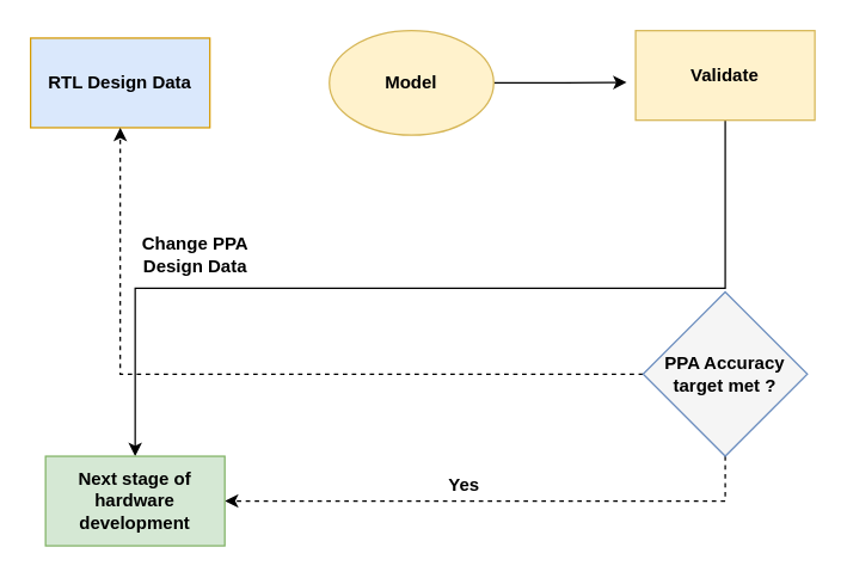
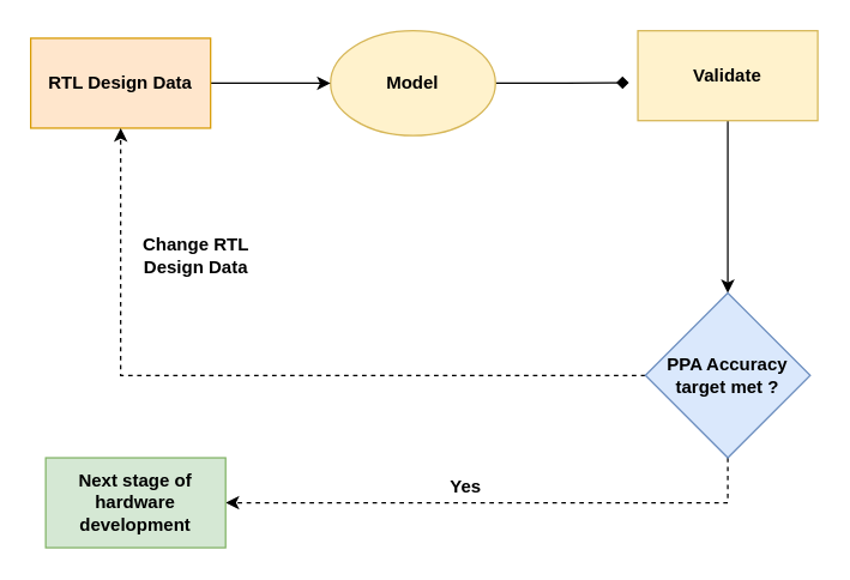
- <mxCell id="7" value="RTL Design Data" style="rounded=0;whiteSpace=wrap;html=1;fillColor=#dae8fc;strokeColor=#d79b00;fontStyle=1;" vertex="1" parent="1"><mxGeometry x="20" y="25" width="120" height="60" as="geometry" /></mxCell>
+ <mxCell id="7" value="RTL Design Data" style="rounded=0;whiteSpace=wrap;html=1;fillColor=#ffe6cc;strokeColor=#d79b00;fontStyle=1" vertex="1" parent="1"><mxGeometry x="20" y="25" width="120" height="60" as="geometry" /></mxCell>
+ <mxCell id="6" style="edgeStyle=orthogonalEdgeStyle;rounded=0;orthogonalLoop=1;jettySize=auto;html=1;exitX=1;exitY=0.5;exitDx=0;exitDy=0;entryX=0;entryY=0.5;entryDx=0;entryDy=0;fontStyle=1" edge="1" parent="1" source="7" target="3"><mxGeometry relative="1" as="geometry" /></mxCell>
- <mxCell id="2" style="edgeStyle=orthogonalEdgeStyle;rounded=0;orthogonalLoop=1;jettySize=auto;html=1;exitX=1;exitY=0.5;exitDx=0;exitDy=0;entryX=-0.05;entryY=0.578;entryDx=0;entryDy=0;entryPerimeter=0;fontStyle=1" edge="1" parent="1" source="3" target="5"><mxGeometry relative="1" as="geometry" /></mxCell>
+ <mxCell id="2" style="edgeStyle=orthogonalEdgeStyle;rounded=0;orthogonalLoop=1;jettySize=auto;html=1;exitX=1;exitY=0.5;exitDx=0;exitDy=0;entryX=-0.05;entryY=0.578;entryDx=0;entryDy=0;entryPerimeter=0;fontStyle=1;endArrow=diamond;" edge="1" parent="1" source="3" target="5"><mxGeometry relative="1" as="geometry" /></mxCell>
- <mxCell id="12" value="Change PPA &lt;br&gt;Design Data" style="text;html=1;align=center;verticalAlign=middle;resizable=0;points=[];autosize=1;strokeColor=none;fillColor=none;fontStyle=1" vertex="1" parent="1"><mxGeometry x="85" y="155" width="90" height="30" as="geometry" /></mxCell>
+ <mxCell id="12" value="Change RTL &lt;br&gt;Design Data" style="text;html=1;align=center;verticalAlign=middle;resizable=0;points=[];autosize=1;strokeColor=none;fillColor=none;fontStyle=1" vertex="1" parent="1"><mxGeometry x="85" y="155" width="90" height="30" as="geometry" /></mxCell>
- <mxCell id="4" style="edgeStyle=orthogonalEdgeStyle;rounded=0;orthogonalLoop=1;jettySize=auto;html=1;exitX=0.5;exitY=1;exitDx=0;exitDy=0;fontStyle=1;" edge="1" parent="1" source="5" target="11"><mxGeometry relative="1" as="geometry" /></mxCell>
+ <mxCell id="4" style="edgeStyle=orthogonalEdgeStyle;rounded=0;orthogonalLoop=1;jettySize=auto;html=1;exitX=0.5;exitY=1;exitDx=0;exitDy=0;entryX=0.5;entryY=0;entryDx=0;entryDy=0;fontStyle=1" edge="1" parent="1" source="5" target="10"><mxGeometry relative="1" as="geometry" /></mxCell>
- <mxCell id="10" value="PPA Accuracy target met ?" style="rhombus;whiteSpace=wrap;html=1;fillColor=#f5f5f5;strokeColor=#6c8ebf;fontStyle=1;" vertex="1" parent="1"><mxGeometry x="430" y="195" width="110" height="110" as="geometry" /></mxCell>
+ <mxCell id="10" value="PPA Accuracy target met ?" style="rhombus;whiteSpace=wrap;html=1;fillColor=#dae8fc;strokeColor=#6c8ebf;fontStyle=1" vertex="1" parent="1"><mxGeometry x="430" y="195" width="110" height="110" as="geometry" /></mxCell>
